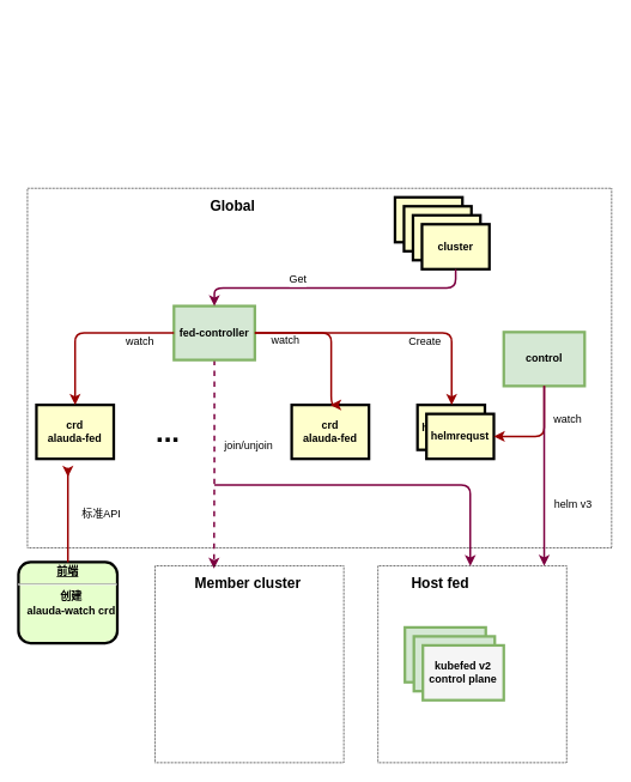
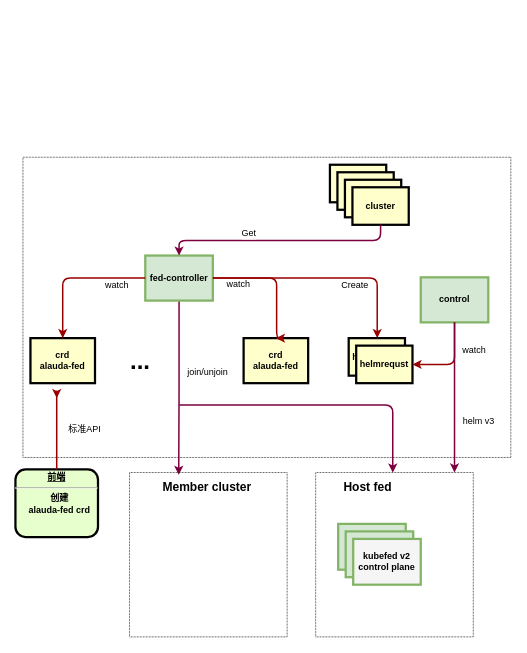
- <mxCell id="9" value="&lt;b&gt;&lt;font style=&quot;font-size: 16px&quot;&gt;Global&lt;/font&gt;&lt;/b&gt;" style="text;html=1;resizable=0;autosize=1;align=center;verticalAlign=middle;points=[];fillColor=none;strokeColor=none;rounded=0;dashed=1;dashPattern=1 1;" parent="1" vertex="1"><mxGeometry x="222.5" y="219" width="70" height="20" as="geometry" /></mxCell>
- <mxCell id="3" value="" style="edgeStyle=orthogonalEdgeStyle;rounded=0;orthogonalLoop=1;jettySize=auto;html=1;strokeColor=#7D0040;strokeWidth=2;entryX=0.212;entryY=-0.293;entryDx=0;entryDy=0;entryPerimeter=0;dashed=1;" parent="1" source="5" target="27" edge="1"><mxGeometry relative="1" as="geometry"><mxPoint x="238" y="480" as="targetPoint" /></mxGeometry></mxCell>
+ <mxCell id="3" value="" style="edgeStyle=orthogonalEdgeStyle;rounded=0;orthogonalLoop=1;jettySize=auto;html=1;strokeColor=#7D0040;strokeWidth=2;entryX=0.212;entryY=-0.293;entryDx=0;entryDy=0;entryPerimeter=0;" parent="1" source="5" target="27" edge="1"><mxGeometry relative="1" as="geometry"><mxPoint x="238" y="480" as="targetPoint" /></mxGeometry></mxCell>
- <mxCell id="18" value="&lt;p style=&quot;margin: 0px ; margin-top: 4px ; text-align: center ; text-decoration: underline&quot;&gt;&lt;strong&gt;前端&lt;/strong&gt;&lt;/p&gt;&lt;hr&gt;&lt;p style=&quot;margin: 0px ; margin-left: 8px&quot;&gt;创建&lt;/p&gt;&lt;p style=&quot;margin: 0px ; margin-left: 8px&quot;&gt;alauda-watch crd&lt;/p&gt;" style="verticalAlign=middle;align=center;overflow=fill;fontSize=12;fontFamily=Helvetica;html=1;rounded=1;fontStyle=1;strokeWidth=3;fillColor=#E6FFCC" parent="1" vertex="1"><mxGeometry x="20" y="625" width="110" height="90" as="geometry" /></mxCell>
+ <mxCell id="18" value="&lt;p style=&quot;margin: 0px ; margin-top: 4px ; text-align: center ; text-decoration: underline&quot;&gt;&lt;strong&gt;前端&lt;/strong&gt;&lt;/p&gt;&lt;hr&gt;&lt;p style=&quot;margin: 0px ; margin-left: 8px&quot;&gt;创建&lt;/p&gt;&lt;p style=&quot;margin: 0px ; margin-left: 8px&quot;&gt;alauda-fed crd&lt;/p&gt;" style="verticalAlign=middle;align=center;overflow=fill;fontSize=12;fontFamily=Helvetica;html=1;rounded=1;fontStyle=1;strokeWidth=3;fillColor=#E6FFCC" parent="1" vertex="1"><mxGeometry x="20" y="625" width="110" height="90" as="geometry" /></mxCell>
